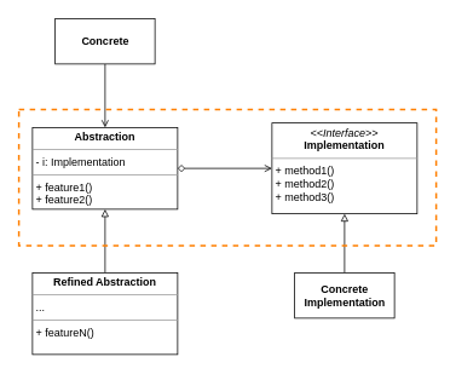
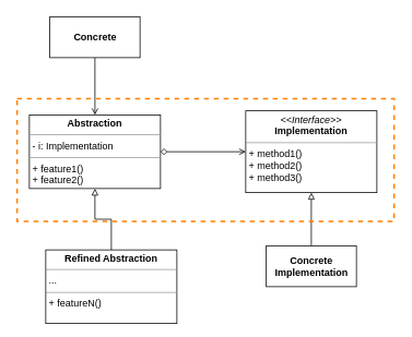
- <mxCell id="8" value="&lt;p style=&quot;margin:0px;margin-top:4px;text-align:center;&quot;&gt;&lt;b&gt;Refined Abstraction&lt;/b&gt;&lt;/p&gt;&lt;hr size=&quot;1&quot;&gt;&lt;p style=&quot;margin:0px;margin-left:4px;&quot;&gt;...&lt;/p&gt;&lt;hr size=&quot;1&quot;&gt;&lt;p style=&quot;margin:0px;margin-left:4px;&quot;&gt;+ featureN()&lt;/p&gt;" style="verticalAlign=top;align=left;overflow=fill;fontSize=12;fontFamily=Helvetica;html=1;" vertex="1" parent="1"><mxGeometry x="35" y="300" width="160" height="90" as="geometry" /></mxCell>
+ <mxCell id="8" value="&lt;p style=&quot;margin:0px;margin-top:4px;text-align:center;&quot;&gt;&lt;b&gt;Refined Abstraction&lt;/b&gt;&lt;/p&gt;&lt;hr size=&quot;1&quot;&gt;&lt;p style=&quot;margin:0px;margin-left:4px;&quot;&gt;...&lt;/p&gt;&lt;hr size=&quot;1&quot;&gt;&lt;p style=&quot;margin:0px;margin-left:4px;&quot;&gt;+ featureN()&lt;/p&gt;" style="verticalAlign=top;align=left;overflow=fill;fontSize=12;fontFamily=Helvetica;html=1;" vertex="1" parent="1"><mxGeometry x="55" y="305" width="160" height="90" as="geometry" /></mxCell>
